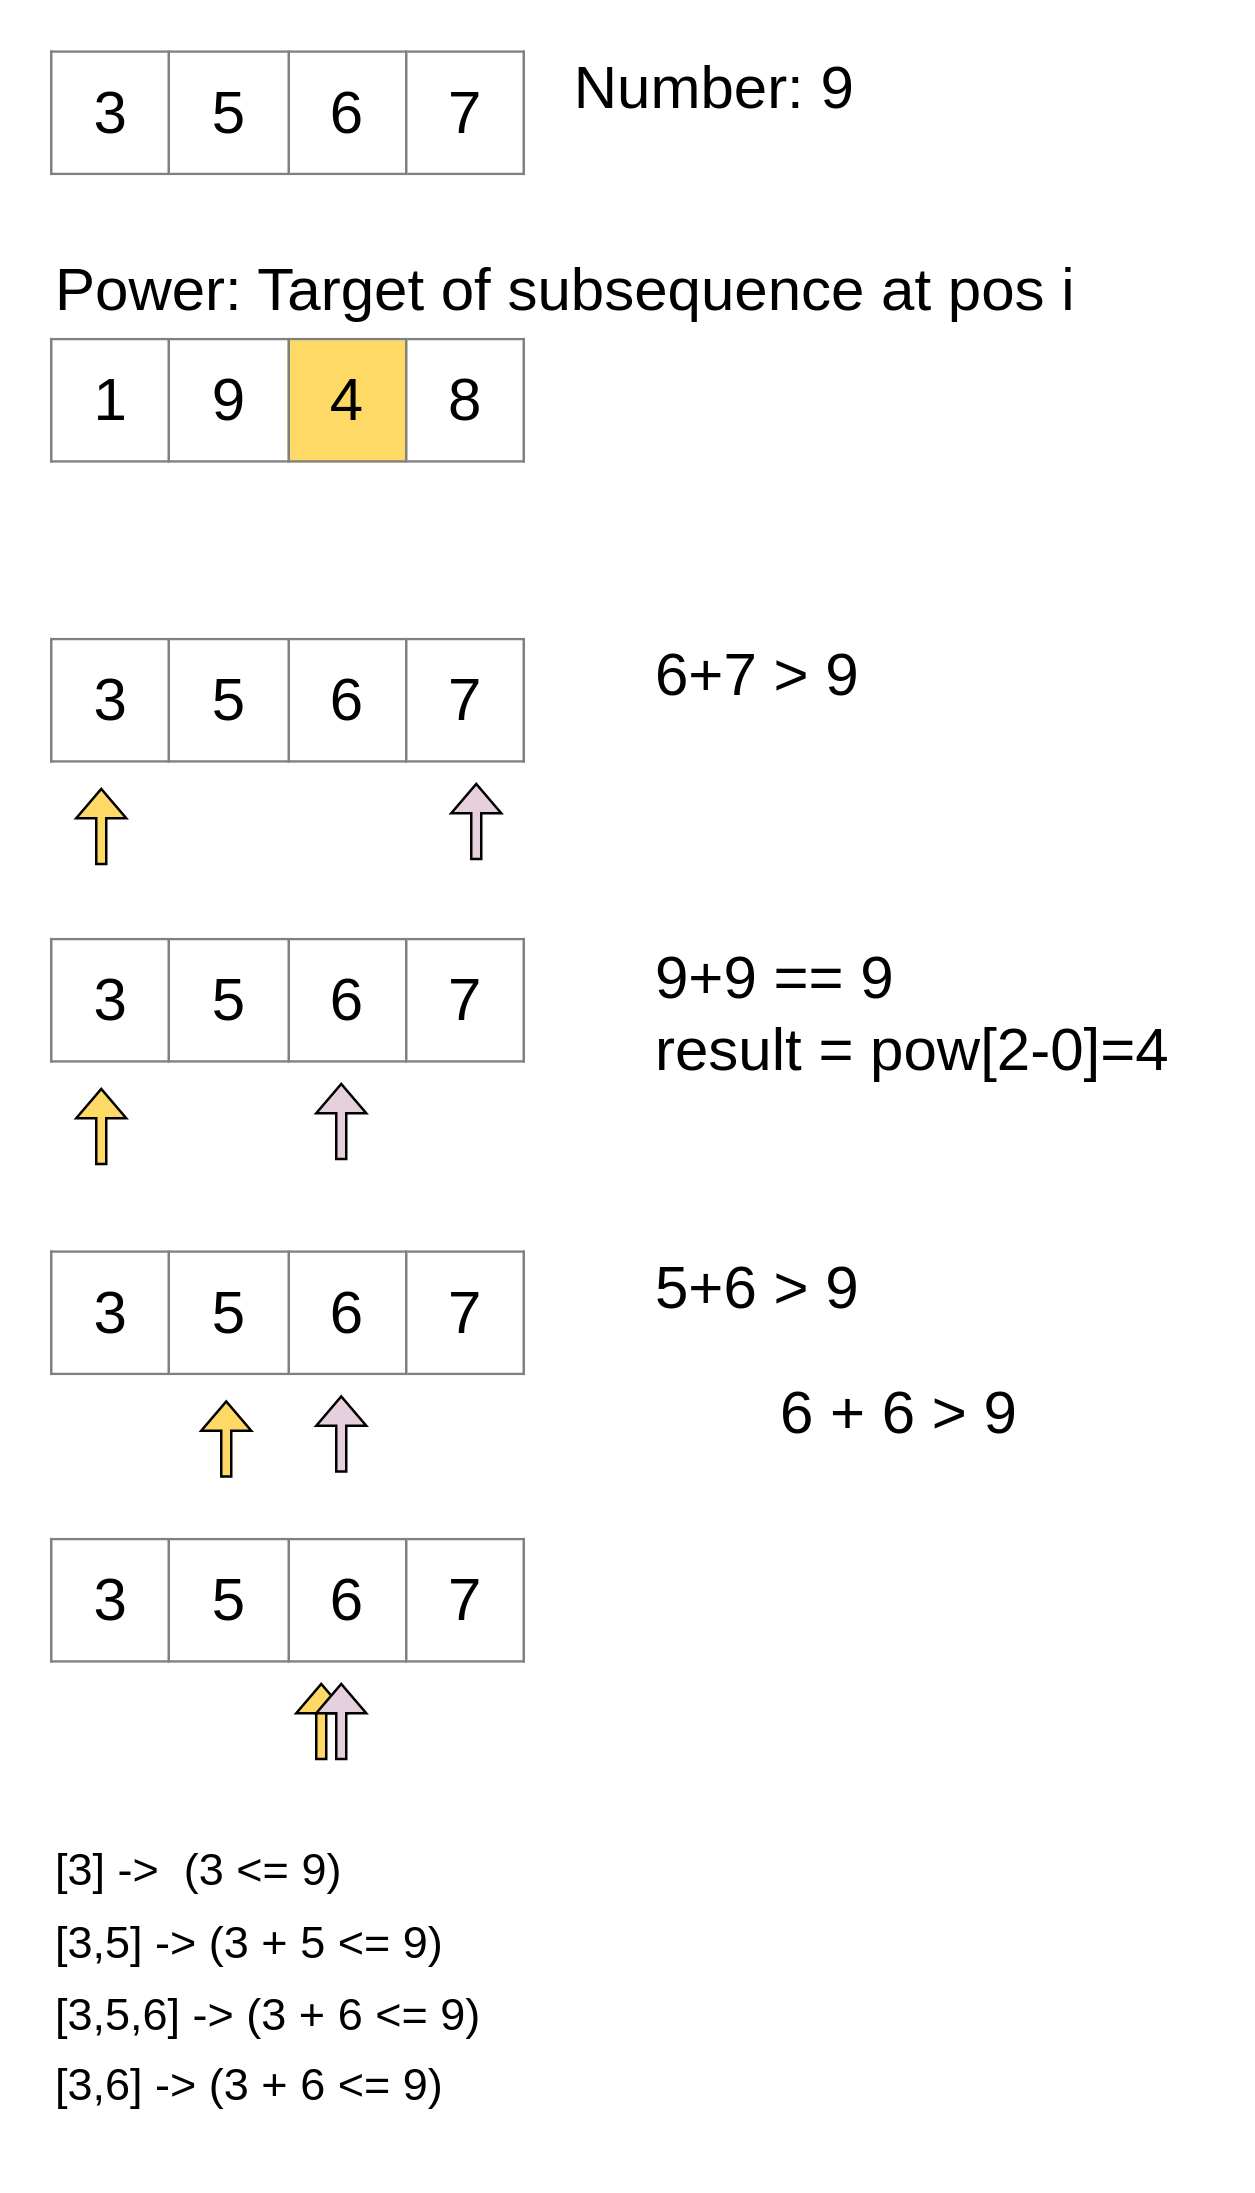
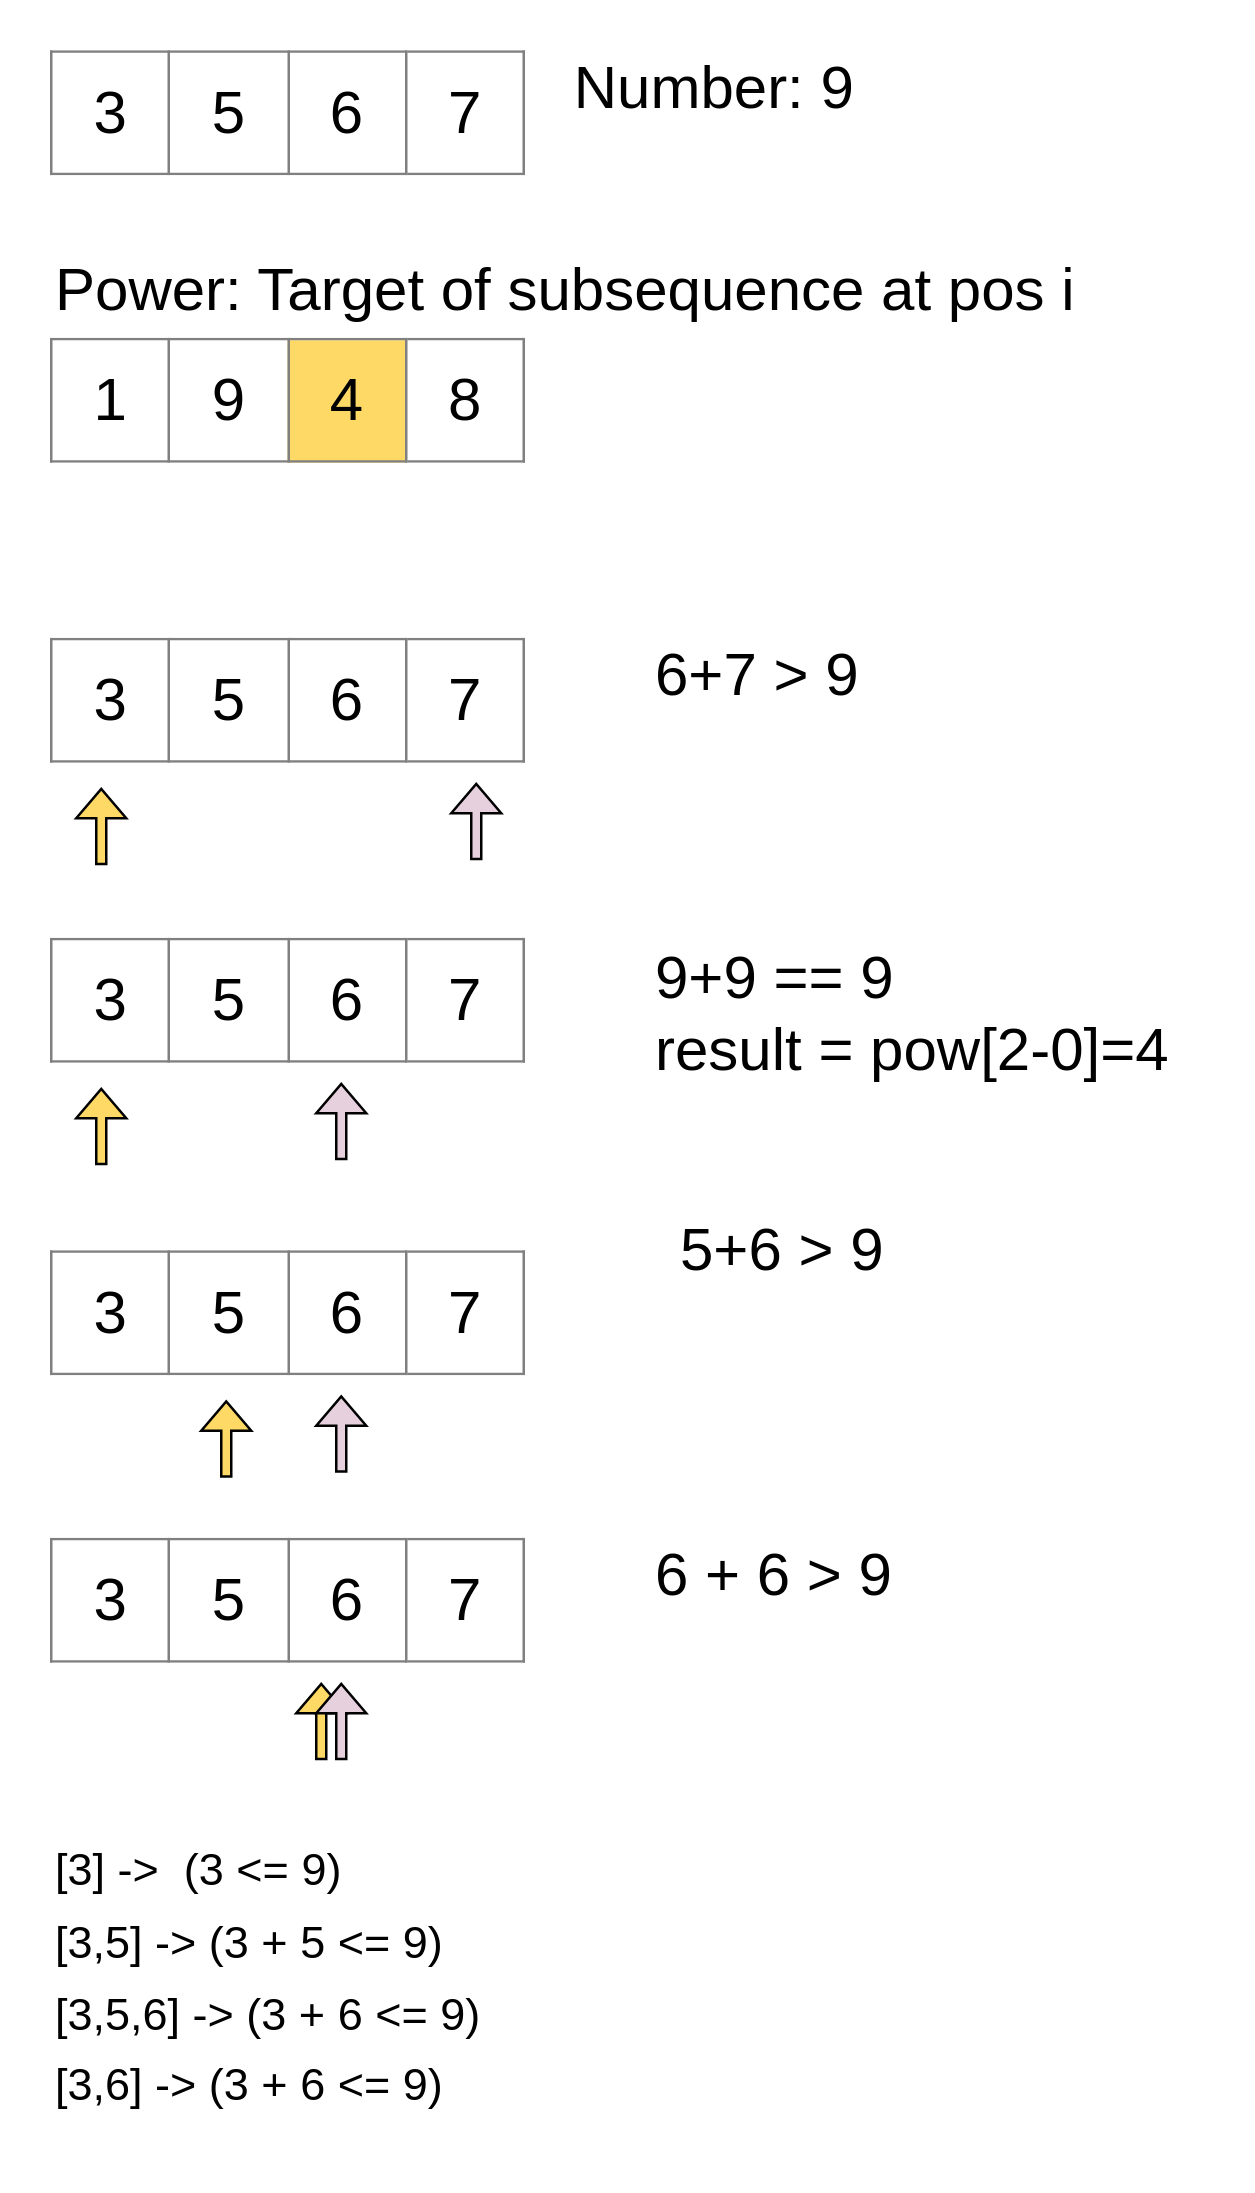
- <mxCell id="17" value="5+6 &amp;gt; 9" style="text;html=1;align=left;verticalAlign=middle;resizable=0;points=[];autosize=1;fontSize=24;" parent="1" vertex="1"><mxGeometry x="260" y="500" width="100" height="30" as="geometry" /></mxCell>
+ <mxCell id="17" value="5+6 &amp;gt; 9" style="text;html=1;align=left;verticalAlign=middle;resizable=0;points=[];autosize=1;fontSize=24;" parent="1" vertex="1"><mxGeometry x="270" y="485" width="100" height="30" as="geometry" /></mxCell>
- <mxCell id="21" value="6 + 6 &amp;gt; 9" style="text;html=1;align=left;verticalAlign=middle;resizable=0;points=[];autosize=1;fontSize=24;" parent="1" vertex="1"><mxGeometry x="310" y="550" width="110" height="30" as="geometry" /></mxCell>
+ <mxCell id="21" value="6 + 6 &amp;gt; 9" style="text;html=1;align=left;verticalAlign=middle;resizable=0;points=[];autosize=1;fontSize=24;" parent="1" vertex="1"><mxGeometry x="260" y="615" width="110" height="30" as="geometry" /></mxCell>
